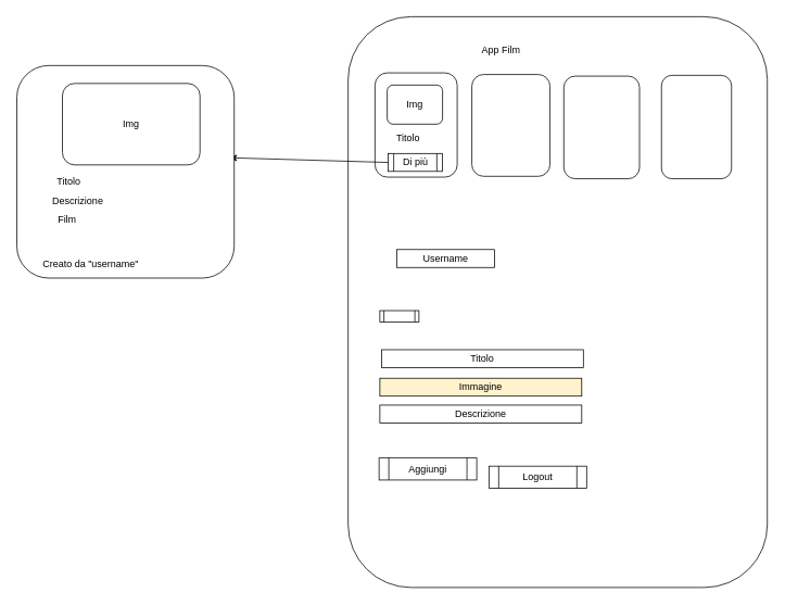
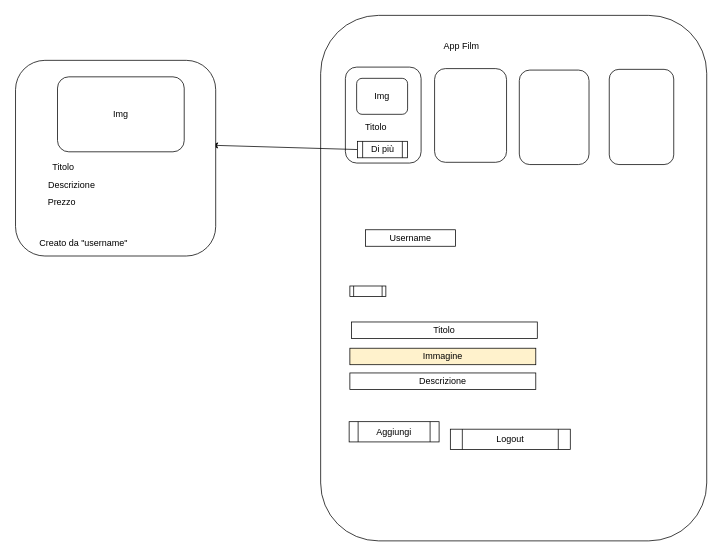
- <mxCell id="22" value="Film" style="text;html=1;strokeColor=none;fillColor=none;align=center;verticalAlign=middle;whiteSpace=wrap;rounded=0;" vertex="1" parent="1"><mxGeometry x="52" y="255" width="60" height="30" as="geometry" /></mxCell>
+ <mxCell id="22" value="Prezzo" style="text;html=1;strokeColor=none;fillColor=none;align=center;verticalAlign=middle;whiteSpace=wrap;rounded=0;" vertex="1" parent="1"><mxGeometry x="52" y="255" width="60" height="30" as="geometry" /></mxCell>
- <mxCell id="24" value="Logout" style="shape=process;whiteSpace=wrap;html=1;backgroundOutline=1;" vertex="1" parent="1"><mxGeometry x="600" y="572" width="120" height="27" as="geometry" /></mxCell>
+ <mxCell id="24" value="Logout" style="shape=process;whiteSpace=wrap;html=1;backgroundOutline=1;" vertex="1" parent="1"><mxGeometry x="600" y="572" width="160" height="27" as="geometry" /></mxCell>
